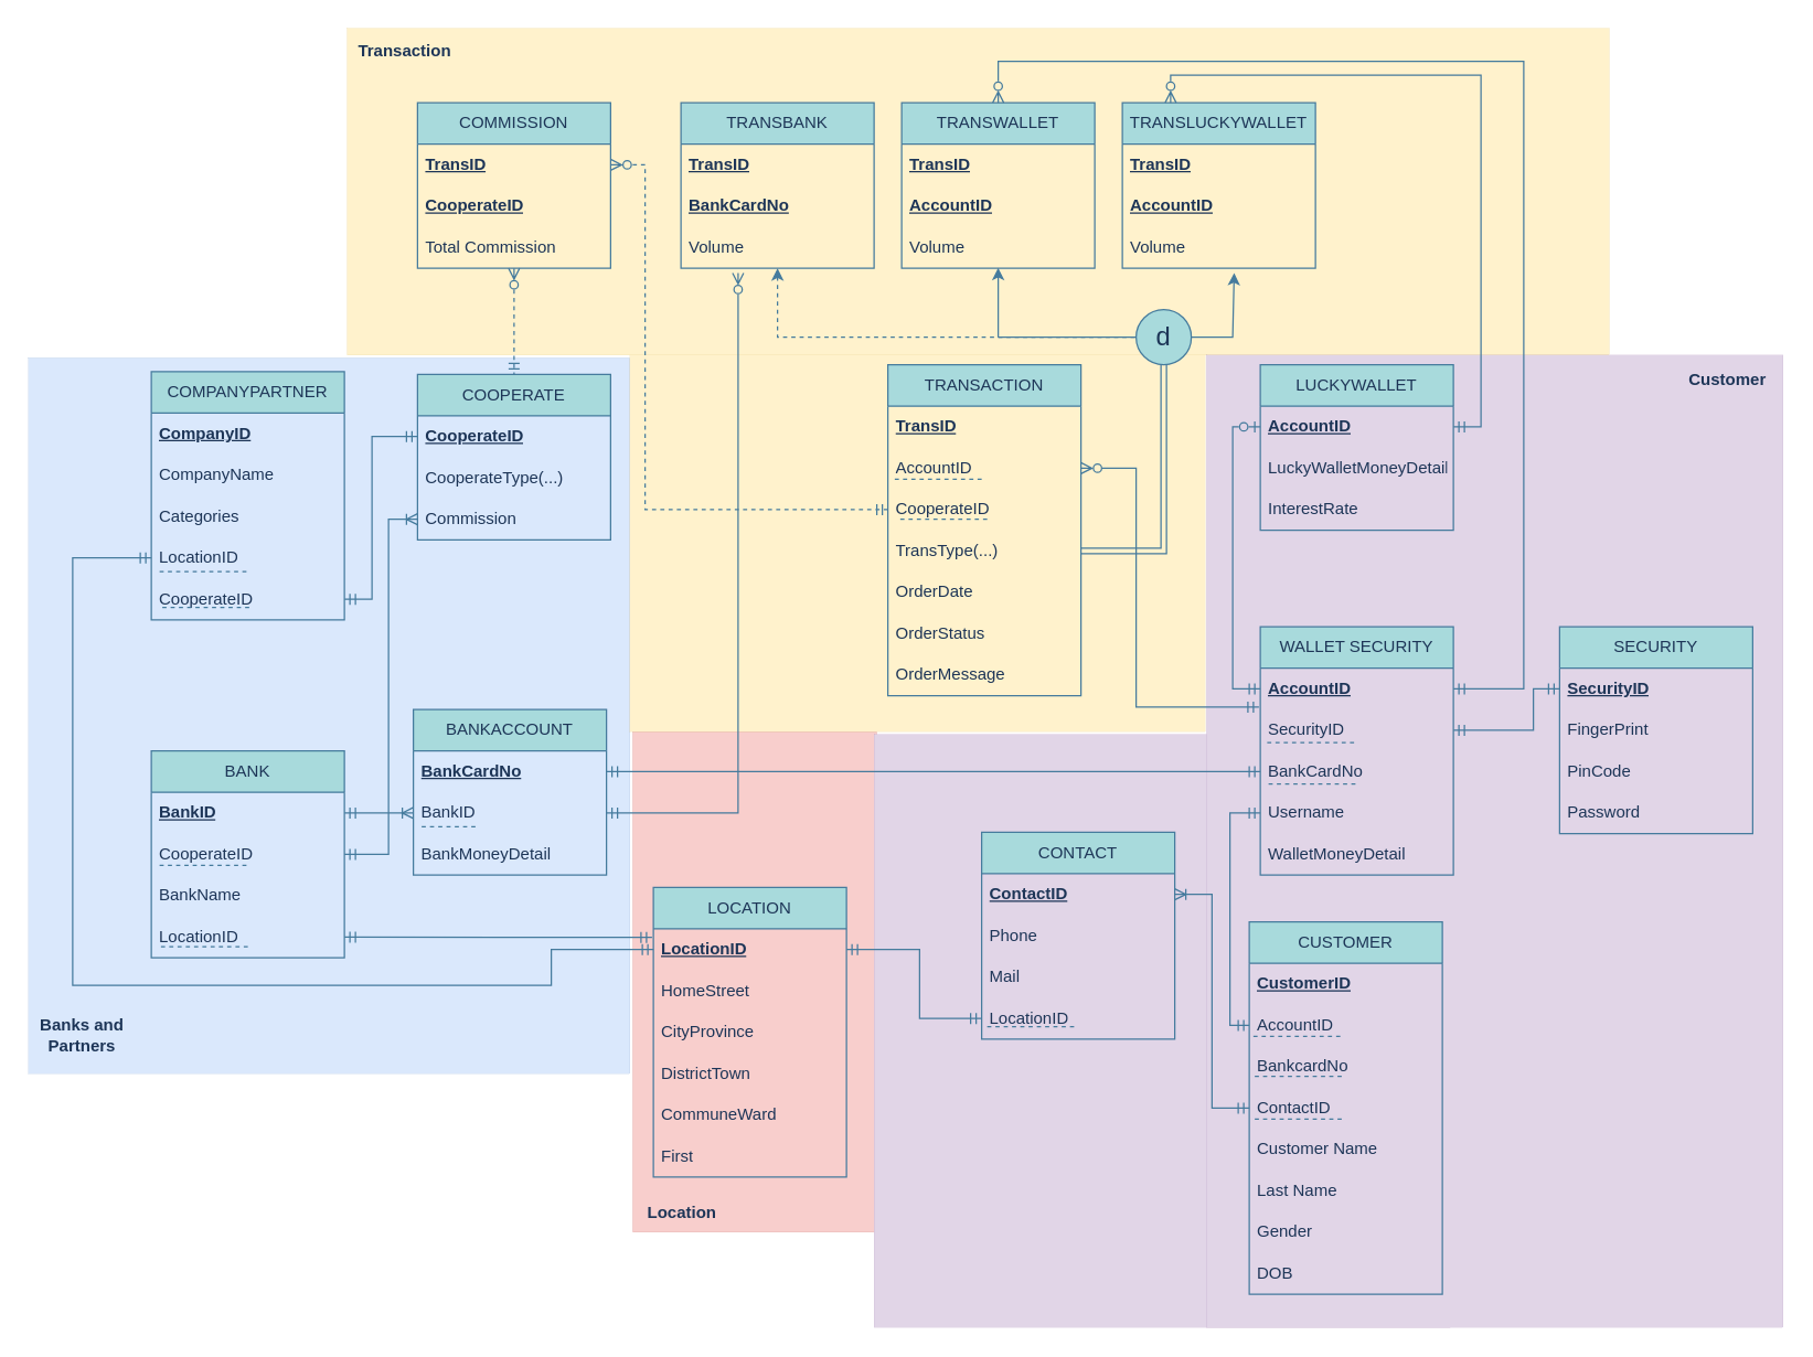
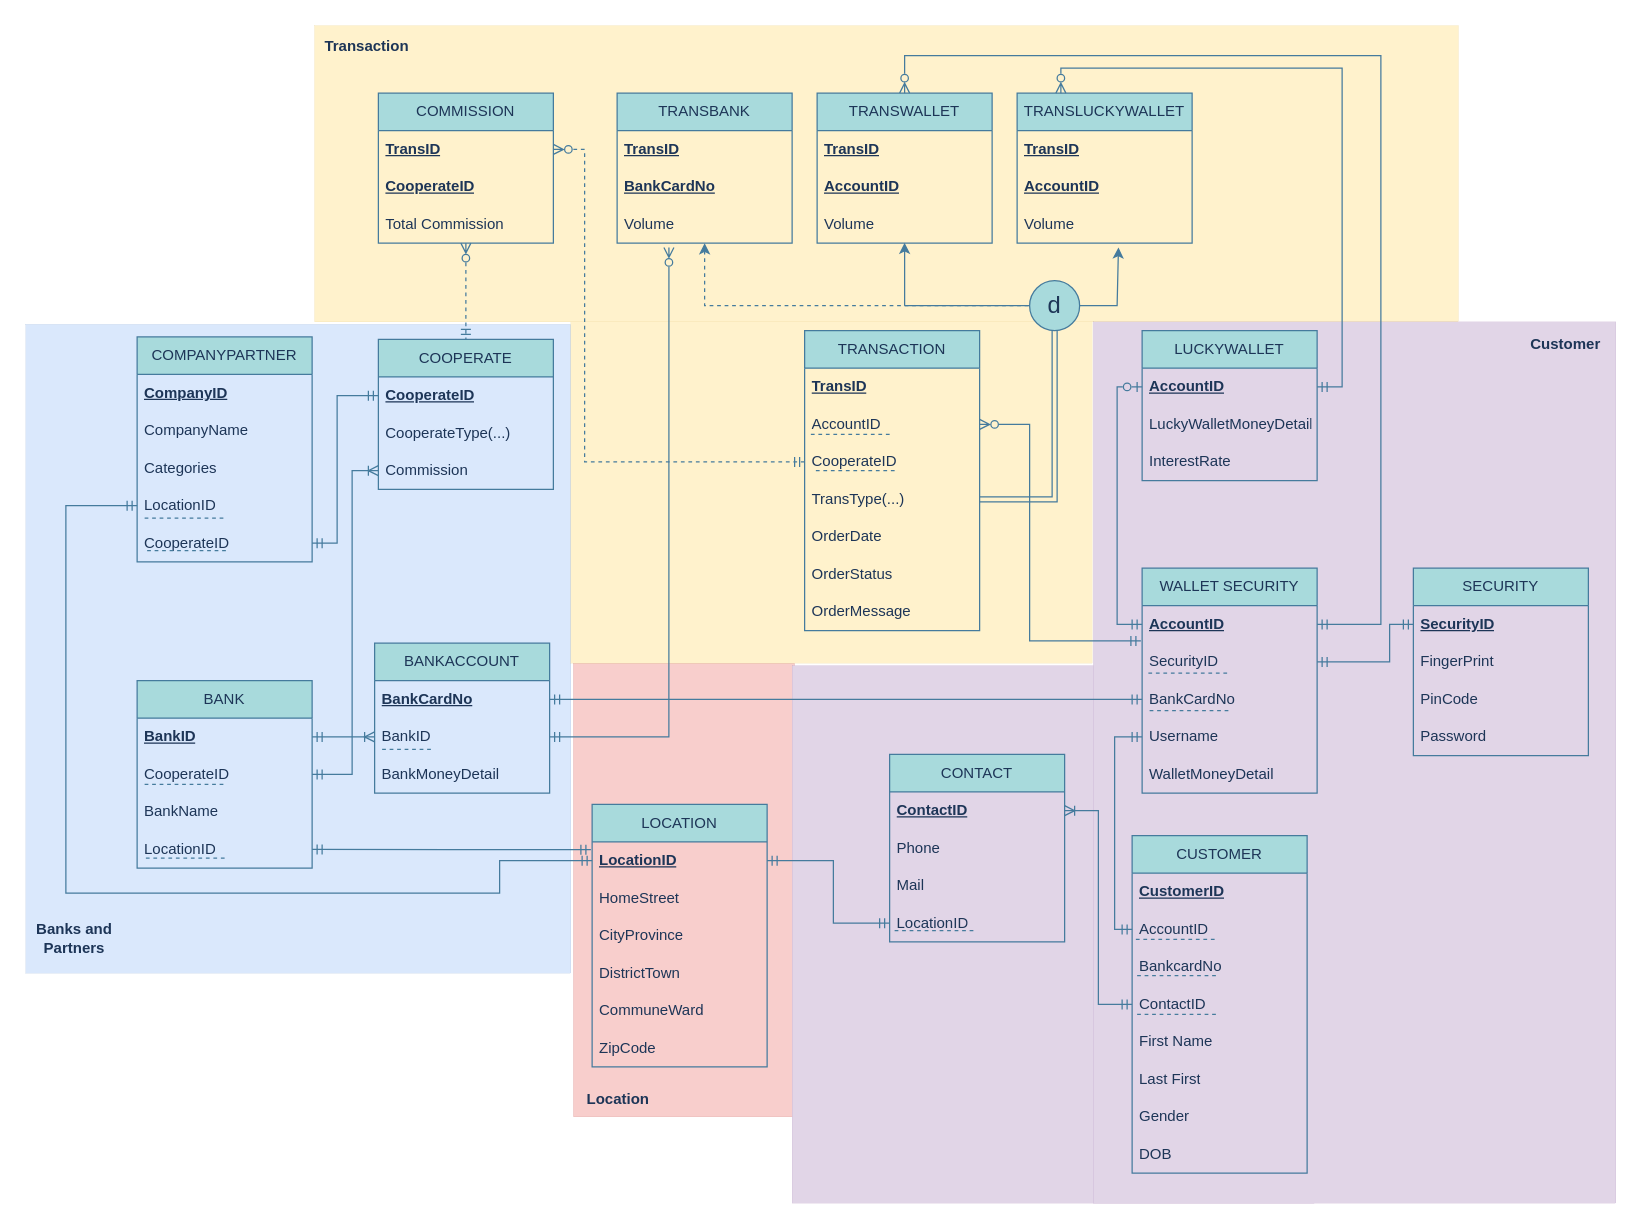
- <mxCell id="43" value="Customer Name" style="text;strokeColor=none;fillColor=none;align=left;verticalAlign=middle;spacingLeft=4;spacingRight=4;overflow=hidden;points=[[0,0.5],[1,0.5]];portConstraint=eastwest;rotatable=0;whiteSpace=wrap;html=1;labelBackgroundColor=none;fontColor=#1D3557;" vertex="1" parent="35"><mxGeometry y="150" width="140" height="30" as="geometry" /></mxCell>
+ <mxCell id="43" value="First Name" style="text;strokeColor=none;fillColor=none;align=left;verticalAlign=middle;spacingLeft=4;spacingRight=4;overflow=hidden;points=[[0,0.5],[1,0.5]];portConstraint=eastwest;rotatable=0;whiteSpace=wrap;html=1;labelBackgroundColor=none;fontColor=#1D3557;" vertex="1" parent="35"><mxGeometry y="150" width="140" height="30" as="geometry" /></mxCell>
- <mxCell id="53" value="First" style="text;strokeColor=none;fillColor=none;align=left;verticalAlign=middle;spacingLeft=4;spacingRight=4;overflow=hidden;points=[[0,0.5],[1,0.5]];portConstraint=eastwest;rotatable=0;whiteSpace=wrap;html=1;fontStyle=0;labelBackgroundColor=none;fontColor=#1D3557;" vertex="1" parent="47"><mxGeometry y="180" width="140" height="30" as="geometry" /></mxCell>
+ <mxCell id="53" value="ZipCode" style="text;strokeColor=none;fillColor=none;align=left;verticalAlign=middle;spacingLeft=4;spacingRight=4;overflow=hidden;points=[[0,0.5],[1,0.5]];portConstraint=eastwest;rotatable=0;whiteSpace=wrap;html=1;fontStyle=0;labelBackgroundColor=none;fontColor=#1D3557;" vertex="1" parent="47"><mxGeometry y="180" width="140" height="30" as="geometry" /></mxCell>
- <mxCell id="44" value="Last Name" style="text;strokeColor=none;fillColor=none;align=left;verticalAlign=middle;spacingLeft=4;spacingRight=4;overflow=hidden;points=[[0,0.5],[1,0.5]];portConstraint=eastwest;rotatable=0;whiteSpace=wrap;html=1;labelBackgroundColor=none;fontColor=#1D3557;" vertex="1" parent="35"><mxGeometry y="180" width="140" height="30" as="geometry" /></mxCell>
+ <mxCell id="44" value="Last First" style="text;strokeColor=none;fillColor=none;align=left;verticalAlign=middle;spacingLeft=4;spacingRight=4;overflow=hidden;points=[[0,0.5],[1,0.5]];portConstraint=eastwest;rotatable=0;whiteSpace=wrap;html=1;labelBackgroundColor=none;fontColor=#1D3557;" vertex="1" parent="35"><mxGeometry y="180" width="140" height="30" as="geometry" /></mxCell>
